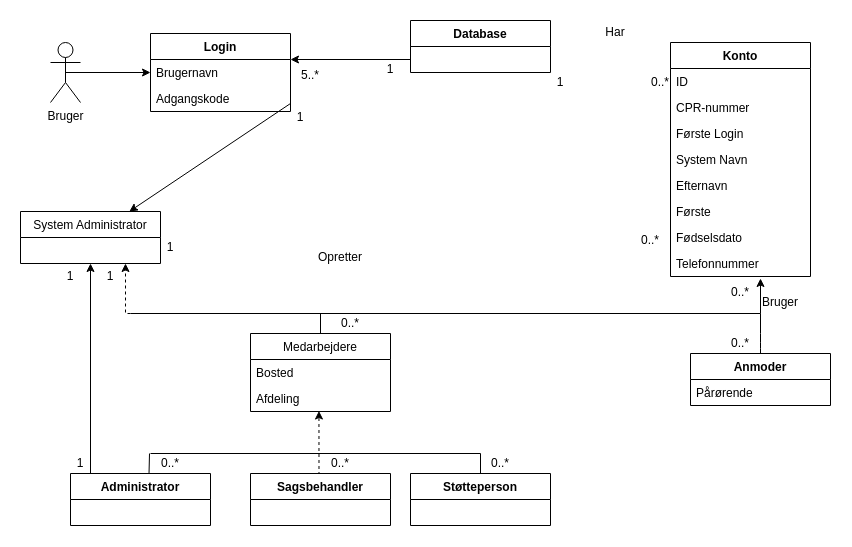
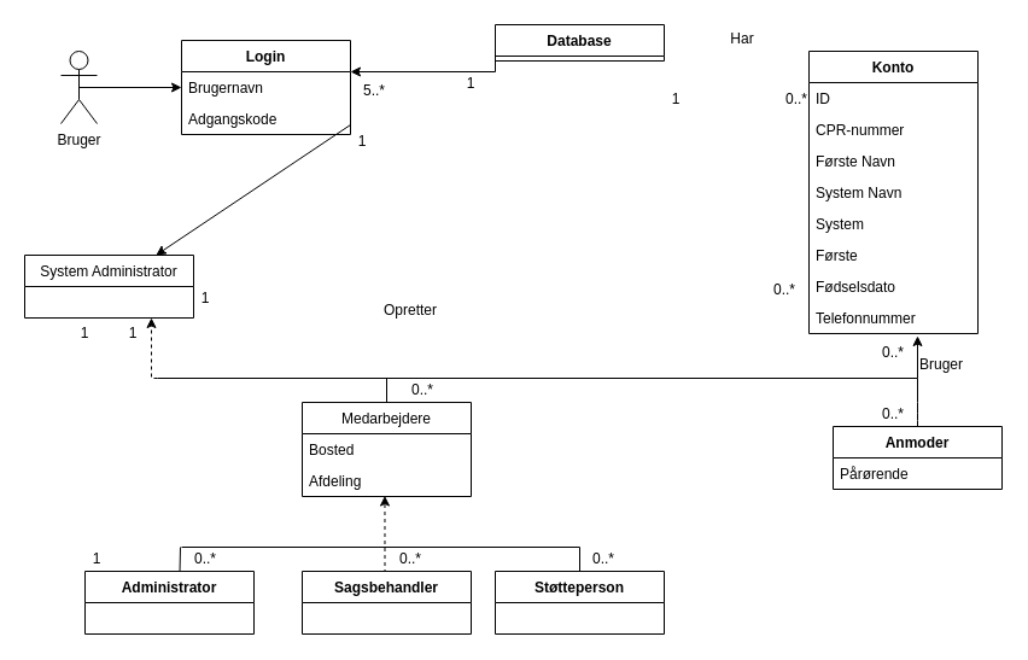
- <mxCell id="36" value="Database" style="swimlane;fontStyle=1;childLayout=stackLayout;horizontal=1;startSize=26;fillColor=none;horizontalStack=0;resizeParent=1;resizeParentMax=0;resizeLast=0;collapsible=1;marginBottom=0;" parent="1" vertex="1"><mxGeometry x="410" y="20" width="140" height="52" as="geometry" /></mxCell>
+ <mxCell id="36" value="Database" style="swimlane;fontStyle=1;childLayout=stackLayout;horizontal=1;startSize=26;fillColor=none;horizontalStack=0;resizeParent=1;resizeParentMax=0;resizeLast=0;collapsible=1;marginBottom=0;" parent="1" vertex="1"><mxGeometry x="410" y="20" width="140" height="30" as="geometry" /></mxCell>
- <mxCell id="12" value="Første Login" style="text;strokeColor=none;fillColor=none;align=left;verticalAlign=top;spacingLeft=4;spacingRight=4;overflow=hidden;rotatable=0;points=[[0,0.5],[1,0.5]];portConstraint=eastwest;" parent="9" vertex="1"><mxGeometry y="78" width="140" height="26" as="geometry" /></mxCell>
+ <mxCell id="12" value="Første Navn" style="text;strokeColor=none;fillColor=none;align=left;verticalAlign=top;spacingLeft=4;spacingRight=4;overflow=hidden;rotatable=0;points=[[0,0.5],[1,0.5]];portConstraint=eastwest;" parent="9" vertex="1"><mxGeometry y="78" width="140" height="26" as="geometry" /></mxCell>
- <mxCell id="14" value="Efternavn" style="text;strokeColor=none;fillColor=none;align=left;verticalAlign=top;spacingLeft=4;spacingRight=4;overflow=hidden;rotatable=0;points=[[0,0.5],[1,0.5]];portConstraint=eastwest;" parent="9" vertex="1"><mxGeometry y="130" width="140" height="26" as="geometry" /></mxCell>
+ <mxCell id="14" value="System" style="text;strokeColor=none;fillColor=none;align=left;verticalAlign=top;spacingLeft=4;spacingRight=4;overflow=hidden;rotatable=0;points=[[0,0.5],[1,0.5]];portConstraint=eastwest;" parent="9" vertex="1"><mxGeometry y="130" width="140" height="26" as="geometry" /></mxCell>
- <mxCell id="27" style="edgeStyle=orthogonalEdgeStyle;rounded=0;orthogonalLoop=1;jettySize=auto;html=1;exitX=0.25;exitY=0;exitDx=0;exitDy=0;entryX=0.5;entryY=1;entryDx=0;entryDy=0;" edge="1" parent="1" source="28" target="18"><mxGeometry relative="1" as="geometry"><Array as="points"><mxPoint x="90" y="473" /></Array></mxGeometry></mxCell>
